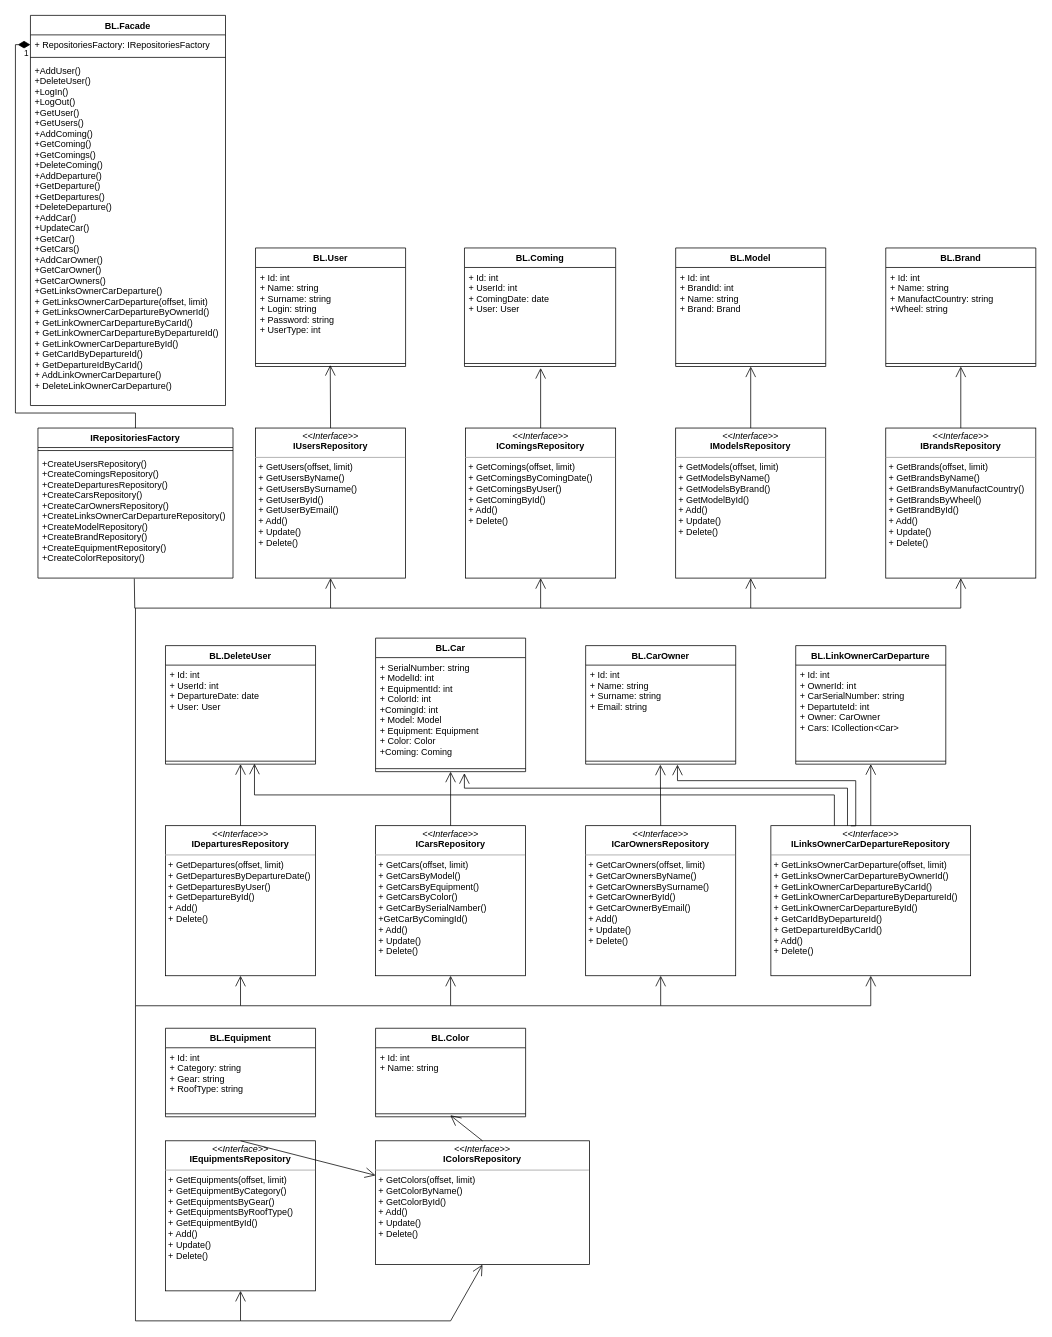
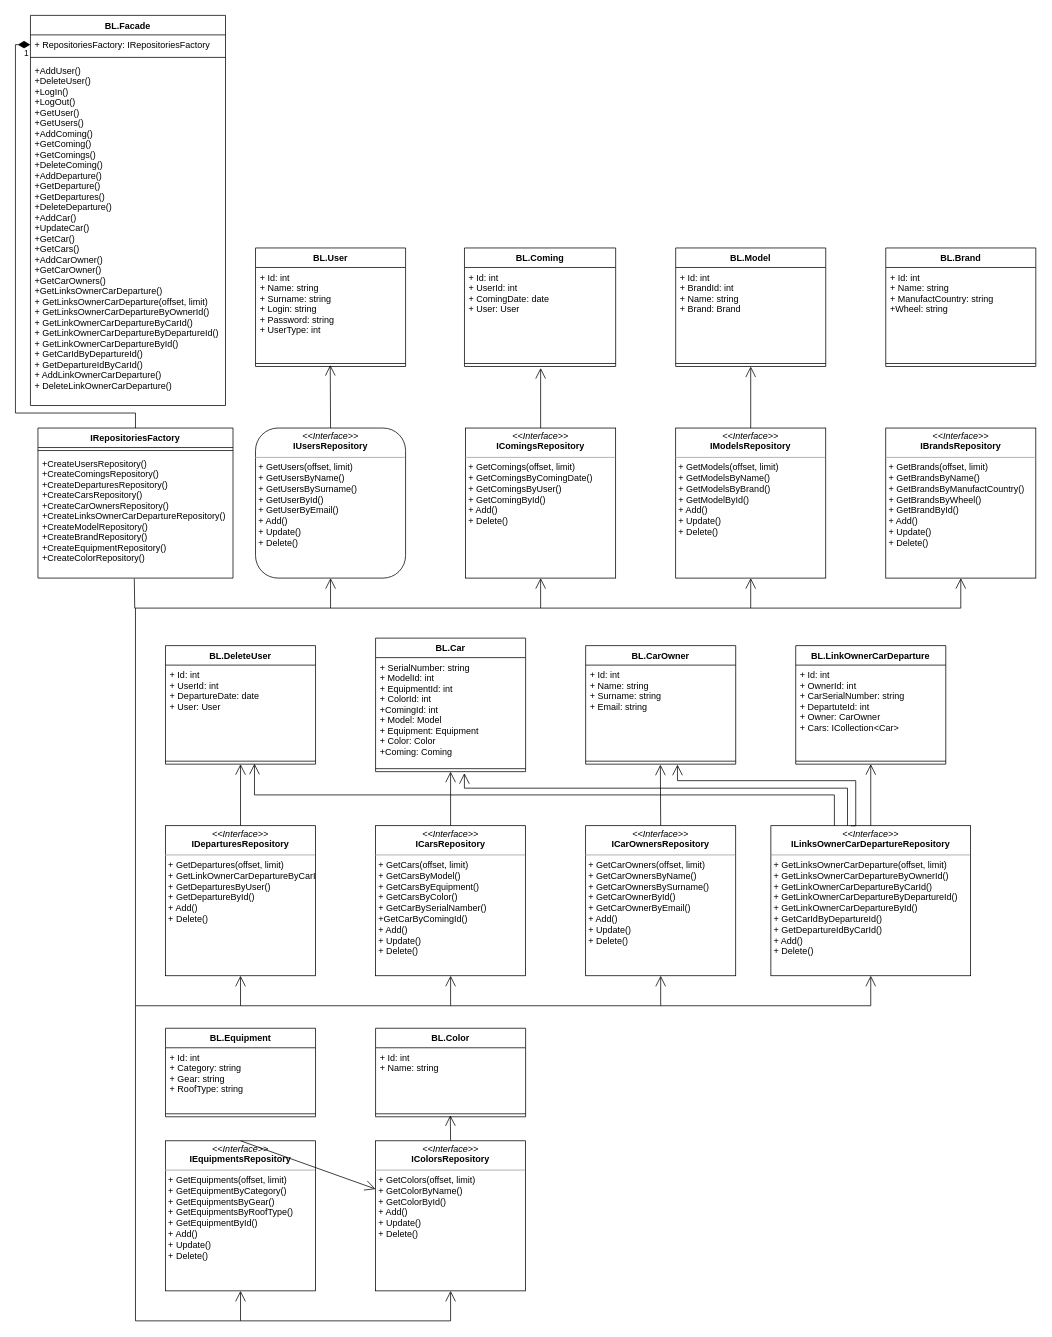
- <mxCell id="67" value="" style="endArrow=open;endFill=1;endSize=12;html=1;rounded=0;exitX=0.5;exitY=0;exitDx=0;exitDy=0;entryX=0.5;entryY=1;entryDx=0;entryDy=0;" parent="1" source="15" target="40" edge="1"><mxGeometry width="160" relative="1" as="geometry"><mxPoint x="1230" y="520" as="sourcePoint" /><mxPoint x="1390" y="520" as="targetPoint" /></mxGeometry></mxCell>
- <mxCell id="12" value="&lt;p style=&quot;margin: 0px ; margin-top: 4px ; text-align: center&quot;&gt;&lt;i&gt;&amp;lt;&amp;lt;Interface&amp;gt;&amp;gt;&lt;/i&gt;&lt;br&gt;&lt;b&gt;IUsersRepository&lt;/b&gt;&lt;/p&gt;&lt;hr size=&quot;1&quot;&gt;&lt;p style=&quot;margin: 0px ; margin-left: 4px&quot;&gt;+ GetUsers(offset, limit)&lt;br&gt;+ GetUsersByName()&lt;/p&gt;&lt;p style=&quot;margin: 0px ; margin-left: 4px&quot;&gt;+ GetUsersBySurname()&lt;/p&gt;&lt;p style=&quot;margin: 0px ; margin-left: 4px&quot;&gt;+ GetUserById()&lt;/p&gt;&lt;p style=&quot;margin: 0px ; margin-left: 4px&quot;&gt;+ GetUserByEmail()&lt;/p&gt;&lt;p style=&quot;margin: 0px ; margin-left: 4px&quot;&gt;+ Add()&lt;/p&gt;&lt;p style=&quot;margin: 0px ; margin-left: 4px&quot;&gt;+ Update()&lt;/p&gt;&lt;p style=&quot;margin: 0px ; margin-left: 4px&quot;&gt;+ Delete()&lt;/p&gt;" style="verticalAlign=top;align=left;overflow=fill;fontSize=12;fontFamily=Helvetica;html=1;" parent="1" vertex="1"><mxGeometry x="340" y="570" width="200" height="200" as="geometry" /></mxCell>
+ <mxCell id="12" value="&lt;p style=&quot;margin: 0px ; margin-top: 4px ; text-align: center&quot;&gt;&lt;i&gt;&amp;lt;&amp;lt;Interface&amp;gt;&amp;gt;&lt;/i&gt;&lt;br&gt;&lt;b&gt;IUsersRepository&lt;/b&gt;&lt;/p&gt;&lt;hr size=&quot;1&quot;&gt;&lt;p style=&quot;margin: 0px ; margin-left: 4px&quot;&gt;+ GetUsers(offset, limit)&lt;br&gt;+ GetUsersByName()&lt;/p&gt;&lt;p style=&quot;margin: 0px ; margin-left: 4px&quot;&gt;+ GetUsersBySurname()&lt;/p&gt;&lt;p style=&quot;margin: 0px ; margin-left: 4px&quot;&gt;+ GetUserById()&lt;/p&gt;&lt;p style=&quot;margin: 0px ; margin-left: 4px&quot;&gt;+ GetUserByEmail()&lt;/p&gt;&lt;p style=&quot;margin: 0px ; margin-left: 4px&quot;&gt;+ Add()&lt;/p&gt;&lt;p style=&quot;margin: 0px ; margin-left: 4px&quot;&gt;+ Update()&lt;/p&gt;&lt;p style=&quot;margin: 0px ; margin-left: 4px&quot;&gt;+ Delete()&lt;/p&gt;" style="verticalAlign=top;align=left;overflow=fill;fontSize=12;fontFamily=Helvetica;html=1;rounded=1;" parent="1" vertex="1"><mxGeometry x="340" y="570" width="200" height="200" as="geometry" /></mxCell>
- <mxCell id="14" value="&lt;p style=&quot;margin: 0px ; margin-top: 4px ; text-align: center&quot;&gt;&lt;i&gt;&amp;lt;&amp;lt;Interface&amp;gt;&amp;gt;&lt;/i&gt;&lt;br&gt;&lt;b&gt;IDeparturesRepository&lt;/b&gt;&lt;/p&gt;&lt;hr size=&quot;1&quot;&gt;&lt;p style=&quot;margin: 0px ; margin-left: 4px&quot;&gt;+ GetDepartures(offset, limit)&lt;/p&gt;&lt;p style=&quot;margin: 0px ; margin-left: 4px&quot;&gt;+ GetDeparturesByDepartureDate()&lt;br&gt;&lt;/p&gt;&lt;p style=&quot;margin: 0px ; margin-left: 4px&quot;&gt;+ GetDeparturesByUser()&lt;/p&gt;&lt;p style=&quot;margin: 0px ; margin-left: 4px&quot;&gt;+ GetDepartureById()&lt;/p&gt;&lt;p style=&quot;margin: 0px ; margin-left: 4px&quot;&gt;+ Add()&lt;/p&gt;&lt;p style=&quot;margin: 0px ; margin-left: 4px&quot;&gt;+ Delete()&lt;/p&gt;" style="verticalAlign=top;align=left;overflow=fill;fontSize=12;fontFamily=Helvetica;html=1;" parent="1" vertex="1"><mxGeometry x="220" y="1100" width="200" height="200" as="geometry" /></mxCell>
+ <mxCell id="14" value="&lt;p style=&quot;margin: 0px ; margin-top: 4px ; text-align: center&quot;&gt;&lt;i&gt;&amp;lt;&amp;lt;Interface&amp;gt;&amp;gt;&lt;/i&gt;&lt;br&gt;&lt;b&gt;IDeparturesRepository&lt;/b&gt;&lt;/p&gt;&lt;hr size=&quot;1&quot;&gt;&lt;p style=&quot;margin: 0px ; margin-left: 4px&quot;&gt;+ GetDepartures(offset, limit)&lt;/p&gt;&lt;p style=&quot;margin: 0px ; margin-left: 4px&quot;&gt;+ GetLinkOwnerCarDepartureByCarId()&lt;br&gt;&lt;/p&gt;&lt;p style=&quot;margin: 0px ; margin-left: 4px&quot;&gt;+ GetDeparturesByUser()&lt;/p&gt;&lt;p style=&quot;margin: 0px ; margin-left: 4px&quot;&gt;+ GetDepartureById()&lt;/p&gt;&lt;p style=&quot;margin: 0px ; margin-left: 4px&quot;&gt;+ Add()&lt;/p&gt;&lt;p style=&quot;margin: 0px ; margin-left: 4px&quot;&gt;+ Delete()&lt;/p&gt;" style="verticalAlign=top;align=left;overflow=fill;fontSize=12;fontFamily=Helvetica;html=1;" parent="1" vertex="1"><mxGeometry x="220" y="1100" width="200" height="200" as="geometry" /></mxCell>
- <mxCell id="17" value="&lt;p style=&quot;margin: 0px ; margin-top: 4px ; text-align: center&quot;&gt;&lt;i&gt;&amp;lt;&amp;lt;Interface&amp;gt;&amp;gt;&lt;/i&gt;&lt;br&gt;&lt;b&gt;IColorsRepository&lt;/b&gt;&lt;/p&gt;&lt;hr size=&quot;1&quot;&gt;&lt;p style=&quot;margin: 0px ; margin-left: 4px&quot;&gt;+ GetColors(offset, limit)&lt;br&gt;+ GetColorByName()&lt;/p&gt;&lt;p style=&quot;margin: 0px ; margin-left: 4px&quot;&gt;+ GetColorById()&lt;/p&gt;&lt;p style=&quot;margin: 0px ; margin-left: 4px&quot;&gt;+ Add()&lt;/p&gt;&lt;p style=&quot;margin: 0px ; margin-left: 4px&quot;&gt;+ Update()&lt;/p&gt;&lt;p style=&quot;margin: 0px ; margin-left: 4px&quot;&gt;+ Delete()&lt;/p&gt;" style="verticalAlign=top;align=left;overflow=fill;fontSize=12;fontFamily=Helvetica;html=1;" parent="1" vertex="1"><mxGeometry x="500" y="1520" width="285" height="165" as="geometry" /></mxCell>
+ <mxCell id="17" value="&lt;p style=&quot;margin: 0px ; margin-top: 4px ; text-align: center&quot;&gt;&lt;i&gt;&amp;lt;&amp;lt;Interface&amp;gt;&amp;gt;&lt;/i&gt;&lt;br&gt;&lt;b&gt;IColorsRepository&lt;/b&gt;&lt;/p&gt;&lt;hr size=&quot;1&quot;&gt;&lt;p style=&quot;margin: 0px ; margin-left: 4px&quot;&gt;+ GetColors(offset, limit)&lt;br&gt;+ GetColorByName()&lt;/p&gt;&lt;p style=&quot;margin: 0px ; margin-left: 4px&quot;&gt;+ GetColorById()&lt;/p&gt;&lt;p style=&quot;margin: 0px ; margin-left: 4px&quot;&gt;+ Add()&lt;/p&gt;&lt;p style=&quot;margin: 0px ; margin-left: 4px&quot;&gt;+ Update()&lt;/p&gt;&lt;p style=&quot;margin: 0px ; margin-left: 4px&quot;&gt;+ Delete()&lt;/p&gt;" style="verticalAlign=top;align=left;overflow=fill;fontSize=12;fontFamily=Helvetica;html=1;" parent="1" vertex="1"><mxGeometry x="500" y="1520" width="200" height="200" as="geometry" /></mxCell>
